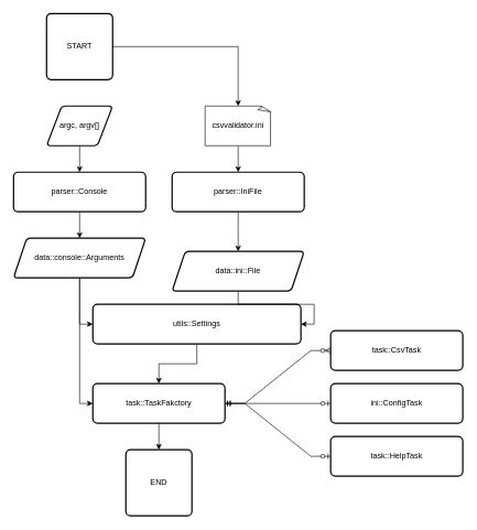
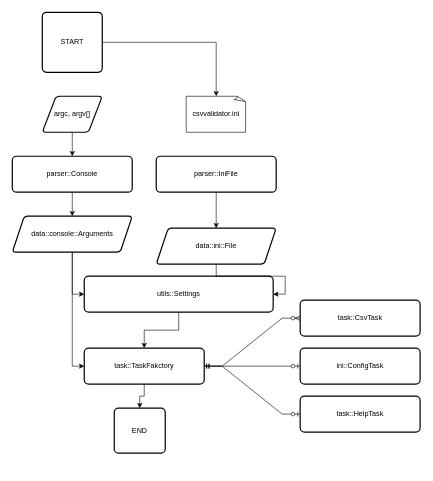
- <mxCell id="17" value="" style="edgeStyle=orthogonalEdgeStyle;rounded=0;orthogonalLoop=1;jettySize=auto;html=1;" edge="1" parent="1" source="18" target="16"><mxGeometry relative="1" as="geometry" /></mxCell>
- <mxCell id="21" value="END" style="rounded=1;whiteSpace=wrap;html=1;absoluteArcSize=1;arcSize=14;strokeWidth=2;" vertex="1" parent="1"><mxGeometry x="190" y="680" width="100" height="100" as="geometry" /></mxCell>
+ <mxCell id="21" value="END" style="rounded=1;whiteSpace=wrap;html=1;absoluteArcSize=1;arcSize=14;strokeWidth=2;" vertex="1" parent="1"><mxGeometry x="190" y="680" width="85" height="75" as="geometry" /></mxCell>
